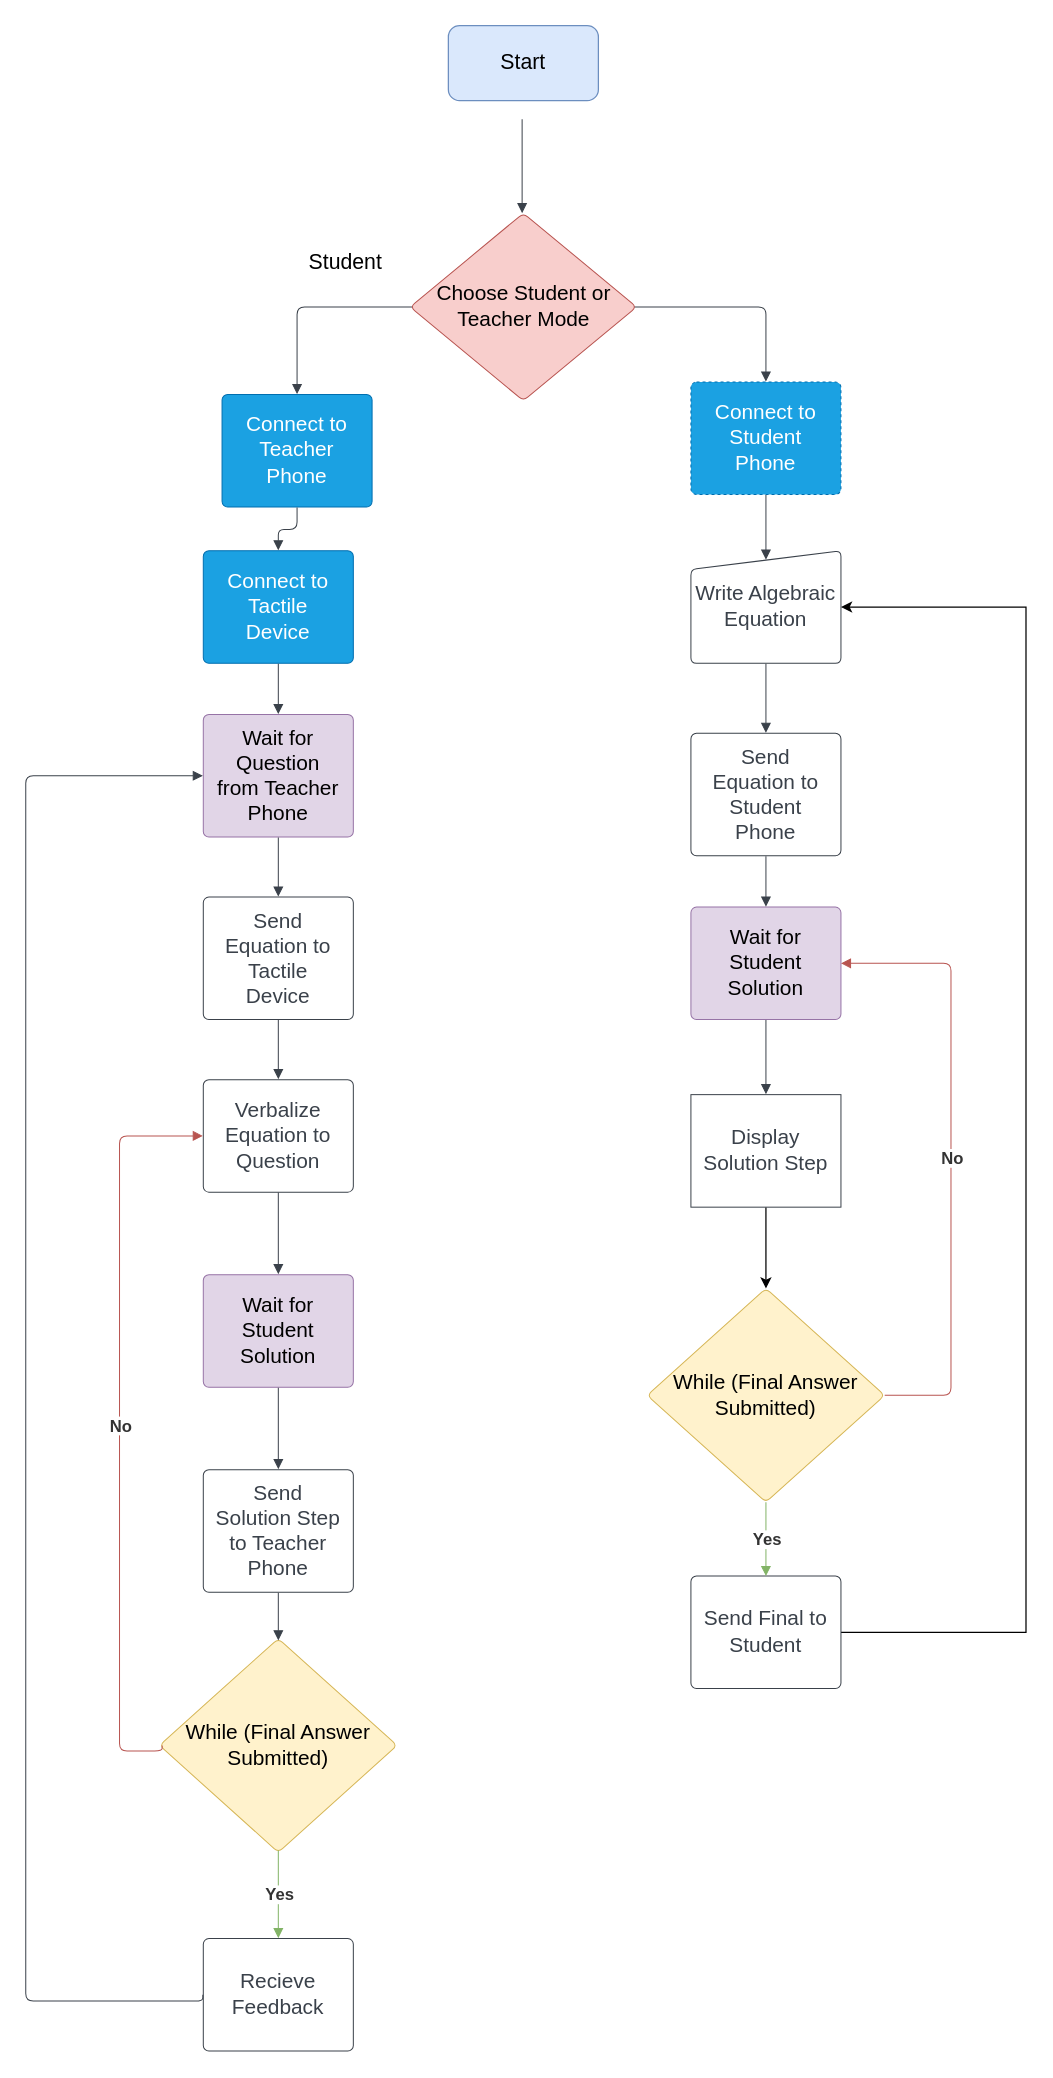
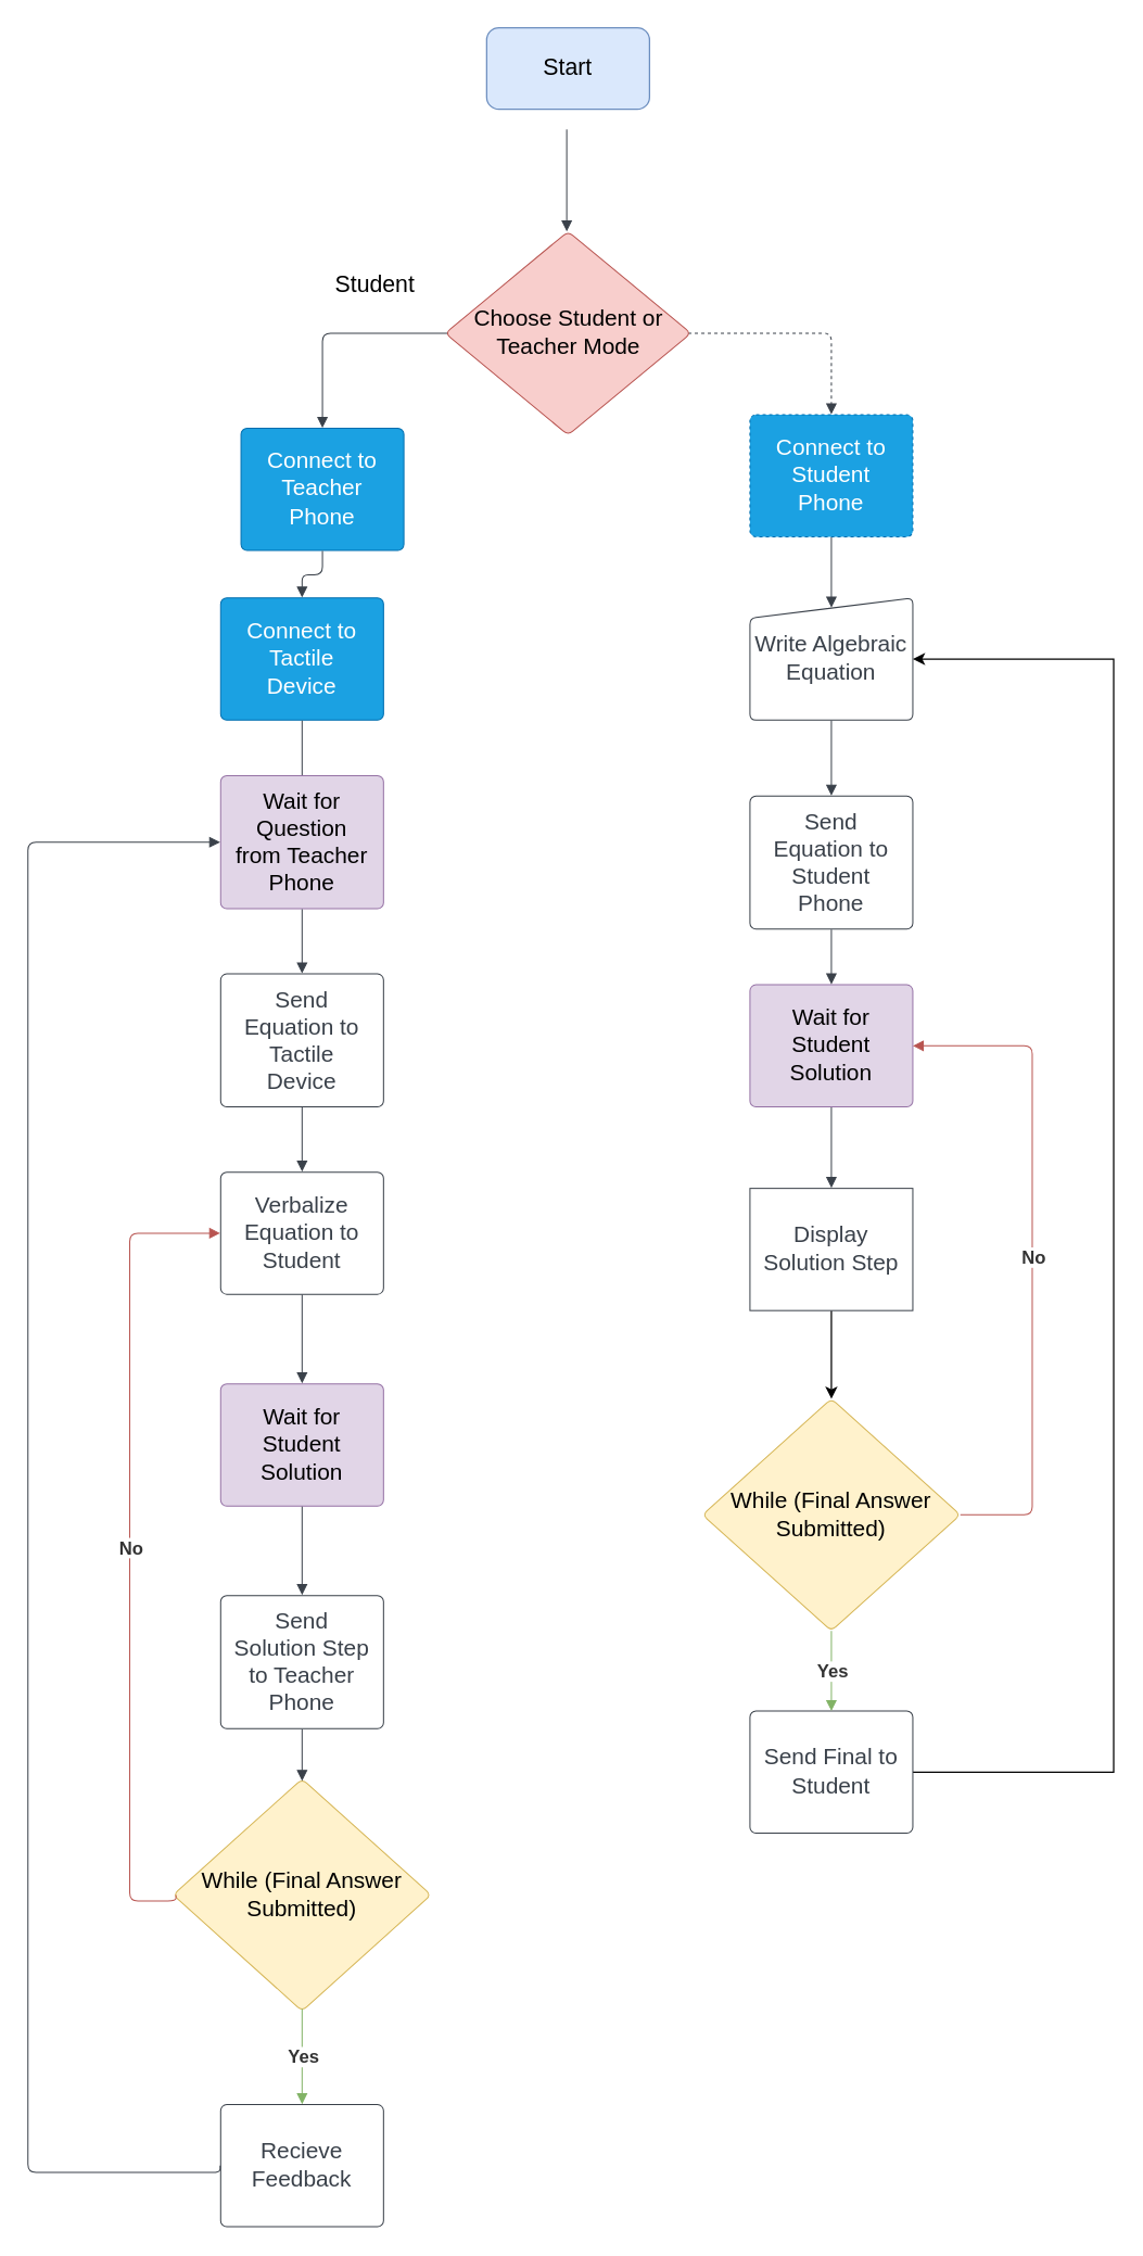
- <mxCell id="5" value="" style="html=1;jettySize=18;whiteSpace=wrap;fontSize=13;strokeColor=#3a414a;strokeOpacity=100;strokeWidth=0.8;rounded=1;arcSize=12;edgeStyle=orthogonalEdgeStyle;startArrow=none;endArrow=block;endFill=1;exitX=0.989;exitY=0.5;exitPerimeter=0;entryX=0.5;entryY=-0.004;entryPerimeter=0;" edge="1" parent="1" source="7" target="4"><mxGeometry width="100" height="100" relative="1" as="geometry"><Array as="points" /></mxGeometry></mxCell>
+ <mxCell id="5" value="" style="html=1;jettySize=18;whiteSpace=wrap;fontSize=13;strokeColor=#3a414a;strokeOpacity=100;strokeWidth=0.8;rounded=1;arcSize=12;edgeStyle=orthogonalEdgeStyle;startArrow=none;endArrow=block;endFill=1;exitX=0.989;exitY=0.5;exitPerimeter=0;entryX=0.5;entryY=-0.004;entryPerimeter=0;dashed=1;" edge="1" parent="1" source="7" target="4"><mxGeometry width="100" height="100" relative="1" as="geometry"><Array as="points" /></mxGeometry></mxCell>
- <mxCell id="13" value="" style="html=1;jettySize=18;whiteSpace=wrap;fontSize=13;strokeColor=#3a414a;strokeOpacity=100;strokeWidth=0.8;rounded=1;arcSize=12;edgeStyle=orthogonalEdgeStyle;startArrow=none;endArrow=block;endFill=1;exitX=0.5;exitY=1.004;exitPerimeter=0;entryX=0.5;entryY=-0.004;entryPerimeter=0;" edge="1" parent="1" source="8" target="12"><mxGeometry width="100" height="100" relative="1" as="geometry"><Array as="points" /></mxGeometry></mxCell>
+ <mxCell id="13" value="" style="html=1;jettySize=18;whiteSpace=wrap;fontSize=13;strokeColor=#3a414a;strokeOpacity=100;strokeWidth=0.8;rounded=1;arcSize=12;edgeStyle=orthogonalEdgeStyle;startArrow=none;endArrow=none;endFill=1;exitX=0.5;exitY=1.004;exitPerimeter=0;entryX=0.5;entryY=-0.004;entryPerimeter=0;" edge="1" parent="1" source="8" target="12"><mxGeometry width="100" height="100" relative="1" as="geometry"><Array as="points" /></mxGeometry></mxCell>
- <mxCell id="16" value="Verbalize Equation to Question" style="html=1;overflow=block;blockSpacing=1;whiteSpace=wrap;fontSize=16.7;fontColor=#3a414a;spacing=9;strokeColor=#3a414a;strokeOpacity=100;rounded=1;absoluteArcSize=1;arcSize=9;strokeWidth=0.8;" vertex="1" parent="1"><mxGeometry x="162" y="863" width="120" height="90" as="geometry" /></mxCell>
+ <mxCell id="16" value="Verbalize Equation to Student" style="html=1;overflow=block;blockSpacing=1;whiteSpace=wrap;fontSize=16.7;fontColor=#3a414a;spacing=9;strokeColor=#3a414a;strokeOpacity=100;rounded=1;absoluteArcSize=1;arcSize=9;strokeWidth=0.8;" vertex="1" parent="1"><mxGeometry x="162" y="863" width="120" height="90" as="geometry" /></mxCell>
